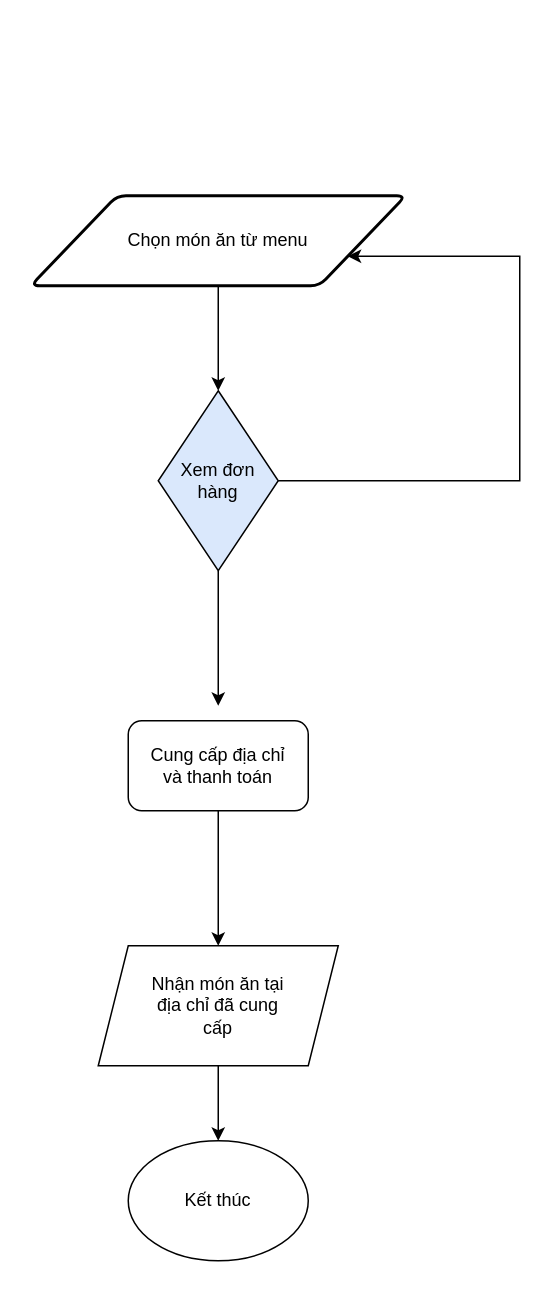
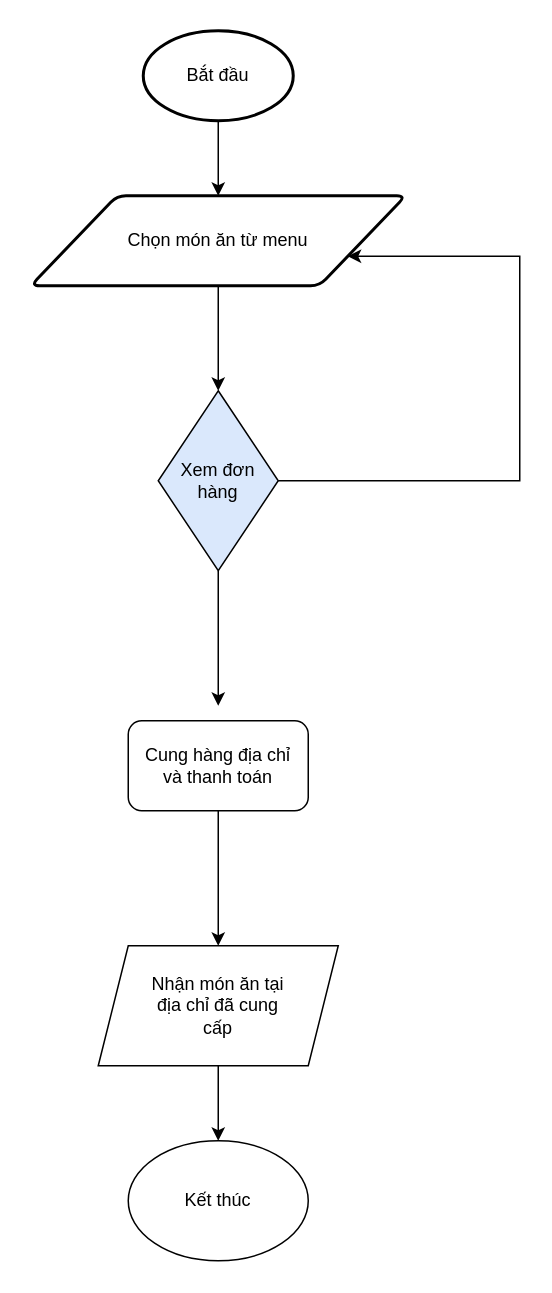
+ <mxCell id="3" value="Bắt đầu" style="strokeWidth=2;html=1;shape=mxgraph.flowchart.start_1;whiteSpace=wrap;" parent="1" vertex="1"><mxGeometry x="95" y="20" width="100" height="60" as="geometry" /></mxCell>
+ <mxCell id="2" style="edgeStyle=orthogonalEdgeStyle;rounded=0;orthogonalLoop=1;jettySize=auto;html=1;" parent="1" source="3" target="5" edge="1"><mxGeometry relative="1" as="geometry" /></mxCell>
- <mxCell id="10" value="Cung cấp địa chỉ&lt;div&gt;và thanh toán&lt;/div&gt;" style="rounded=1;whiteSpace=wrap;html=1;" vertex="1" parent="1"><mxGeometry x="85" y="480" width="120" height="60" as="geometry" /></mxCell>
+ <mxCell id="10" value="Cung hàng địa chỉ&lt;div&gt;và thanh toán&lt;/div&gt;" style="rounded=1;whiteSpace=wrap;html=1;" vertex="1" parent="1"><mxGeometry x="85" y="480" width="120" height="60" as="geometry" /></mxCell>
